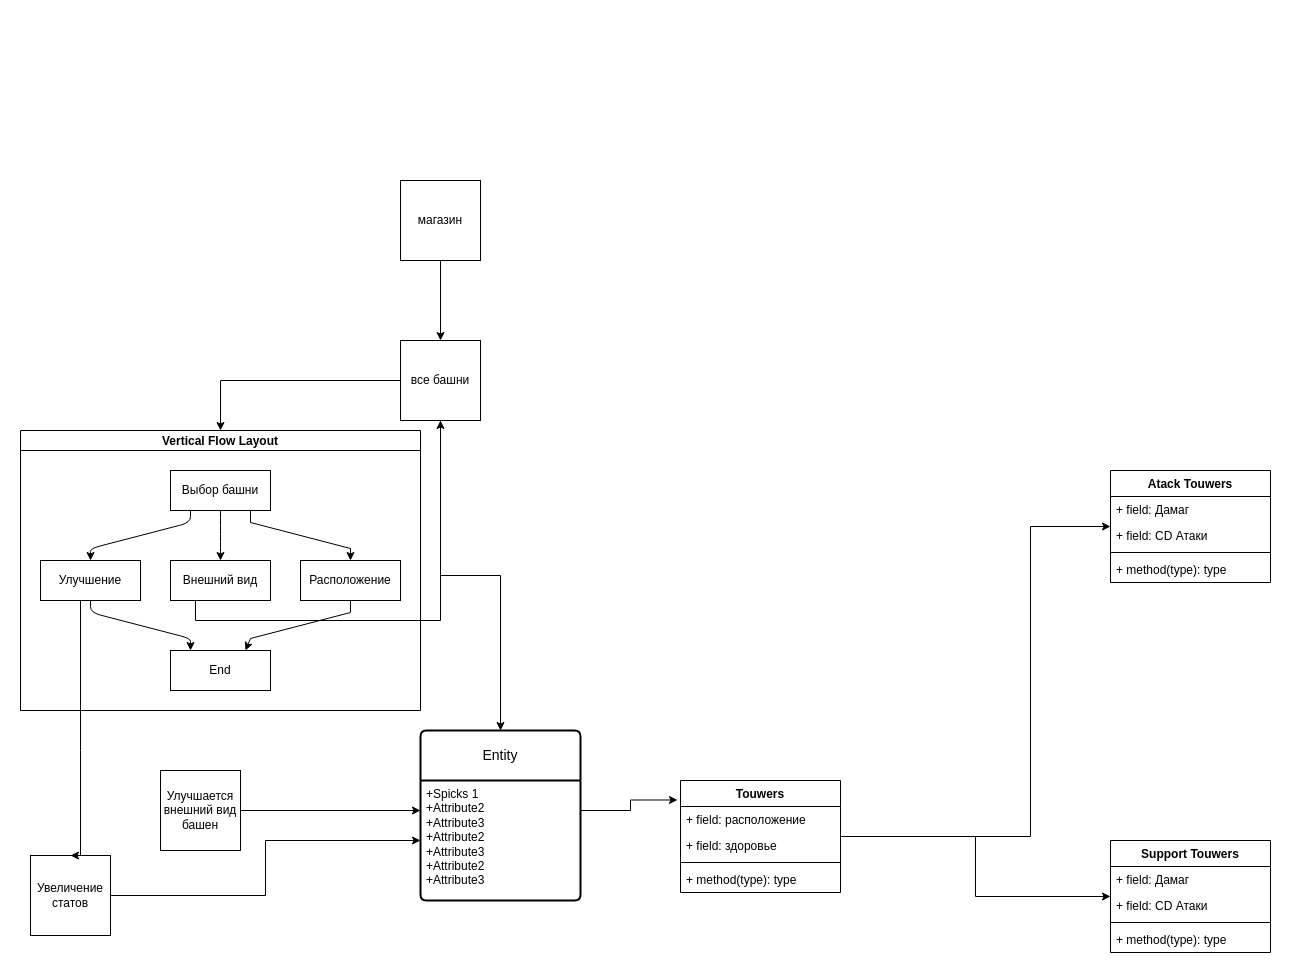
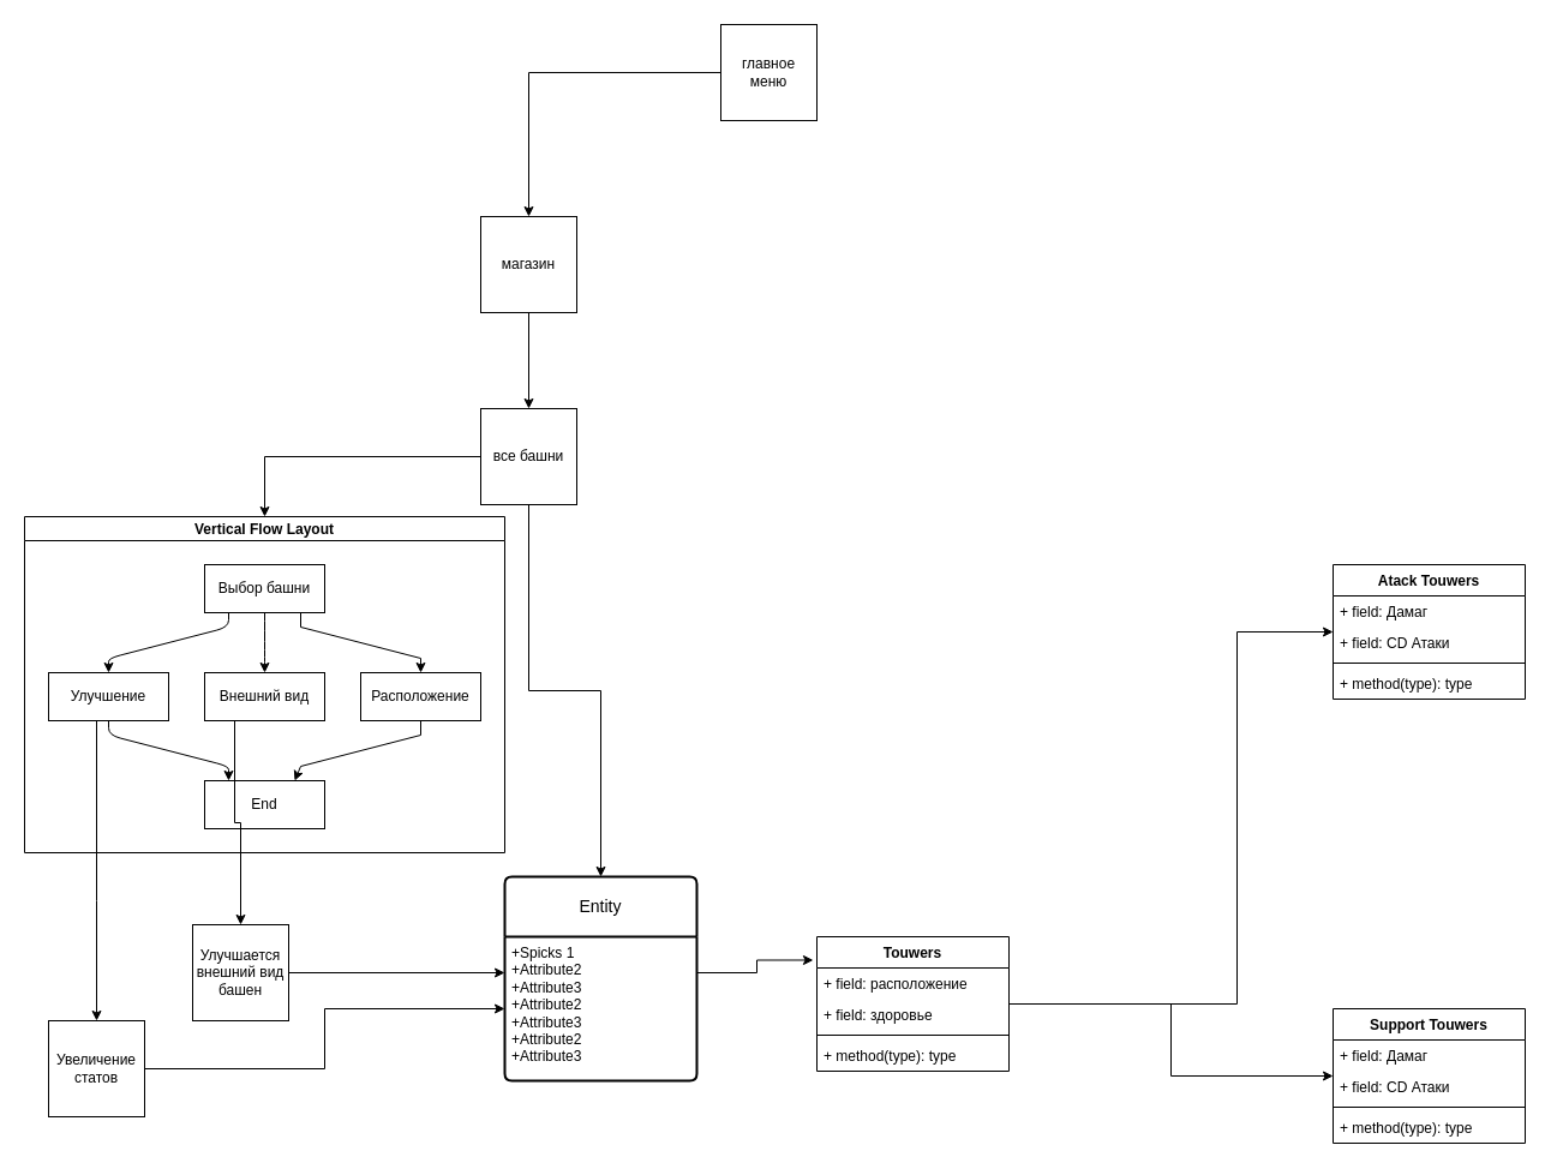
+ <mxCell id="2" style="edgeStyle=orthogonalEdgeStyle;rounded=0;orthogonalLoop=1;jettySize=auto;html=1;" edge="1" parent="1" source="3" target="5"><mxGeometry relative="1" as="geometry" /></mxCell>
+ <mxCell id="3" value="главное меню" style="whiteSpace=wrap;html=1;aspect=fixed;" vertex="1" parent="1"><mxGeometry x="600" y="20" width="80" height="80" as="geometry" /></mxCell>
- <mxCell id="35" style="edgeStyle=orthogonalEdgeStyle;rounded=0;orthogonalLoop=1;jettySize=auto;html=1;exitX=0.25;exitY=1;exitDx=0;exitDy=0;" edge="1" parent="1" source="24" target="8"><mxGeometry relative="1" as="geometry" /></mxCell>
+ <mxCell id="35" style="edgeStyle=orthogonalEdgeStyle;rounded=0;orthogonalLoop=1;jettySize=auto;html=1;exitX=0.25;exitY=1;exitDx=0;exitDy=0;" edge="1" parent="1" source="24" target="34"><mxGeometry relative="1" as="geometry" /></mxCell>
- <mxCell id="31" value="Увеличение статов" style="whiteSpace=wrap;html=1;aspect=fixed;" vertex="1" parent="1"><mxGeometry x="30" y="855" width="80" height="80" as="geometry" /></mxCell>
+ <mxCell id="31" value="Увеличение статов" style="whiteSpace=wrap;html=1;aspect=fixed;" vertex="1" parent="1"><mxGeometry x="40" y="850" width="80" height="80" as="geometry" /></mxCell>
